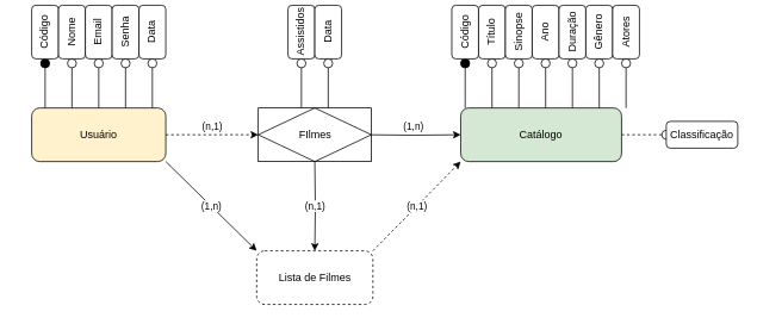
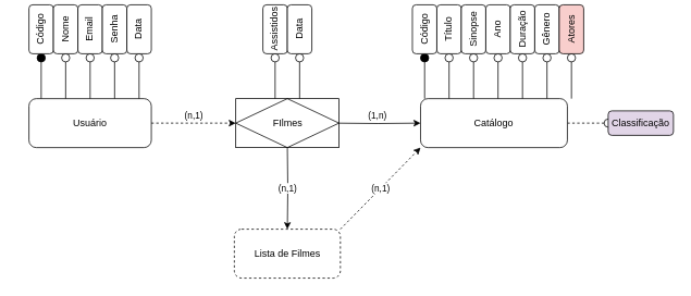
- <mxCell id="35" value="Atores" style="rounded=1;whiteSpace=wrap;html=1;rotation=-90;" vertex="1" parent="1"><mxGeometry x="670" y="20" width="60" height="30" as="geometry" /></mxCell>
+ <mxCell id="35" value="Atores" style="rounded=1;whiteSpace=wrap;html=1;rotation=-90;fillColor=#f8cecc;" vertex="1" parent="1"><mxGeometry x="670" y="20" width="60" height="30" as="geometry" /></mxCell>
- <mxCell id="4" value="Usuário" style="rounded=1;whiteSpace=wrap;html=1;fillColor=#fff2cc;" vertex="1" parent="1"><mxGeometry x="35" y="120" width="150" height="60" as="geometry" /></mxCell>
+ <mxCell id="4" value="Usuário" style="rounded=1;whiteSpace=wrap;html=1;" vertex="1" parent="1"><mxGeometry x="35" y="120" width="150" height="60" as="geometry" /></mxCell>
- <mxCell id="7" value="Catálogo" style="rounded=1;whiteSpace=wrap;html=1;fillColor=#d5e8d4;" vertex="1" parent="1"><mxGeometry x="515" y="120" width="180" height="60" as="geometry" /></mxCell>
+ <mxCell id="7" value="Catálogo" style="rounded=1;whiteSpace=wrap;html=1;" vertex="1" parent="1"><mxGeometry x="515" y="120" width="180" height="60" as="geometry" /></mxCell>
- <mxCell id="40" value="Classificação" style="rounded=1;whiteSpace=wrap;html=1;rotation=0;" vertex="1" parent="1"><mxGeometry x="745" y="135" width="80" height="30" as="geometry" /></mxCell>
+ <mxCell id="40" value="Classificação" style="rounded=1;whiteSpace=wrap;html=1;rotation=0;fillColor=#e1d5e7;" vertex="1" parent="1"><mxGeometry x="745" y="135" width="80" height="30" as="geometry" /></mxCell>
- <mxCell id="3" value="(1,n)" style="rounded=0;orthogonalLoop=1;jettySize=auto;html=1;exitX=1;exitY=1;exitDx=0;exitDy=0;entryX=0;entryY=0;entryDx=0;entryDy=0;verticalAlign=middle;labelPosition=center;verticalLabelPosition=middle;align=center;spacingRight=0;spacing=4;" edge="1" parent="1" source="4" target="21"><mxGeometry relative="1" as="geometry" /></mxCell>
